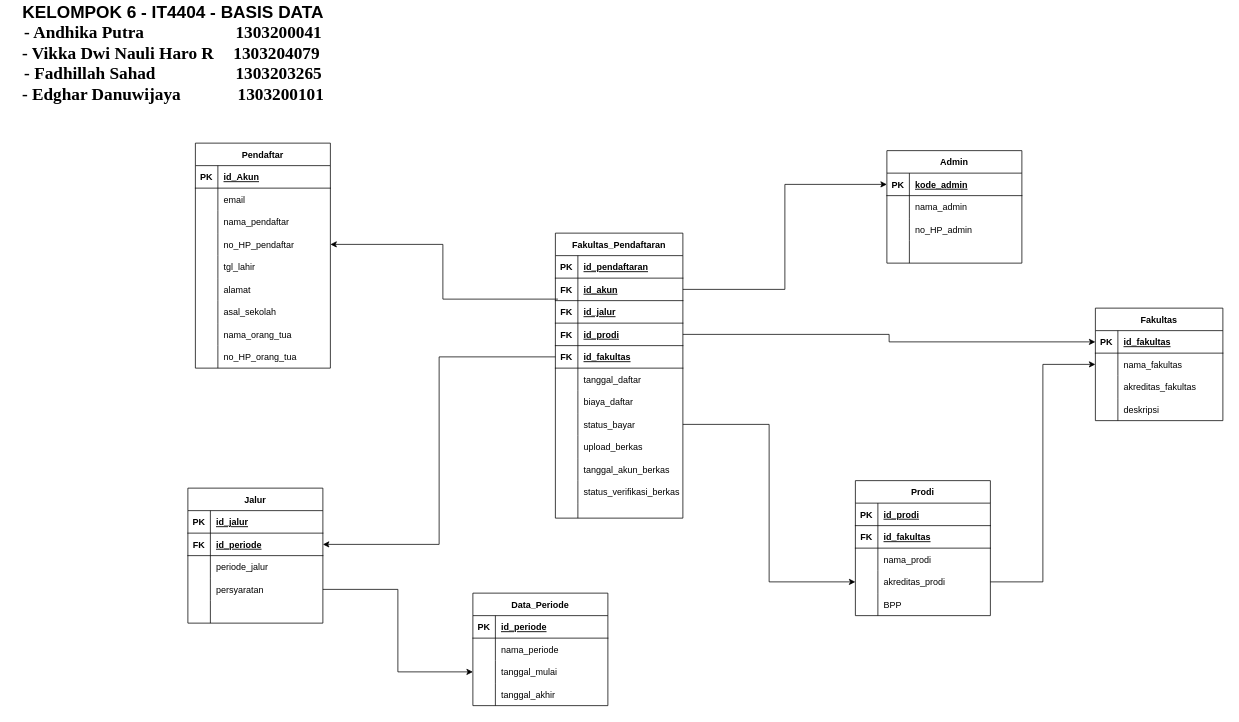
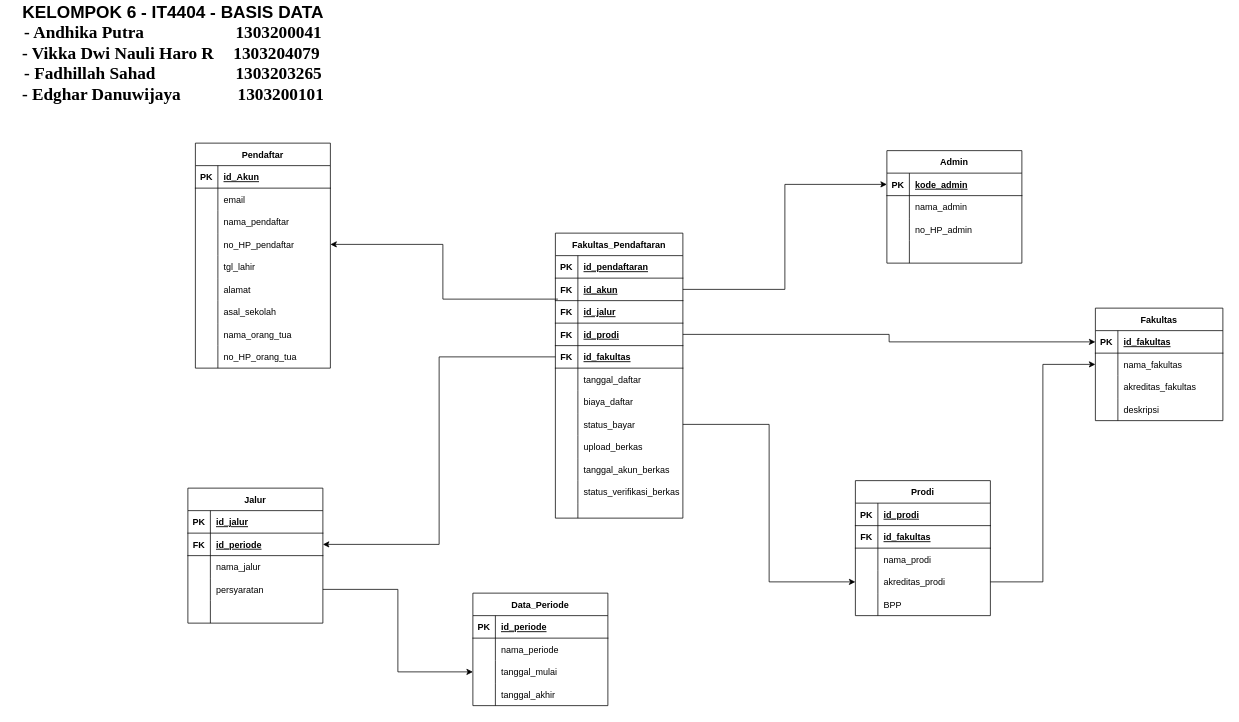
- <mxCell id="102" value="periode_jalur" style="shape=partialRectangle;connectable=0;fillColor=none;top=0;left=0;bottom=0;right=0;align=left;spacingLeft=6;overflow=hidden;" parent="100" vertex="1"><mxGeometry x="30" width="150" height="30" as="geometry"><mxRectangle width="150" height="30" as="alternateBounds" /></mxGeometry></mxCell>
+ <mxCell id="102" value="nama_jalur" style="shape=partialRectangle;connectable=0;fillColor=none;top=0;left=0;bottom=0;right=0;align=left;spacingLeft=6;overflow=hidden;" parent="100" vertex="1"><mxGeometry x="30" width="150" height="30" as="geometry"><mxRectangle width="150" height="30" as="alternateBounds" /></mxGeometry></mxCell>
